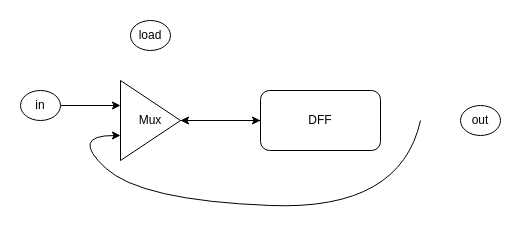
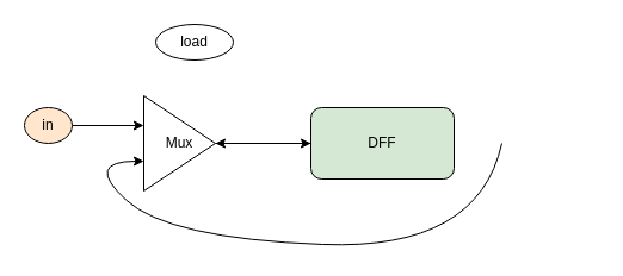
- <mxCell id="6" value="load" style="ellipse;whiteSpace=wrap;html=1;" vertex="1" parent="1"><mxGeometry x="130" y="20" width="40" height="30" as="geometry" /></mxCell>
+ <mxCell id="6" value="load" style="ellipse;whiteSpace=wrap;html=1;" vertex="1" parent="1"><mxGeometry x="130" y="20" width="65" height="30" as="geometry" /></mxCell>
- <mxCell id="7" value="in" style="ellipse;whiteSpace=wrap;html=1;" vertex="1" parent="1"><mxGeometry x="20" y="90" width="40" height="30" as="geometry" /></mxCell>
+ <mxCell id="7" value="in" style="ellipse;whiteSpace=wrap;html=1;fillColor=#ffe6cc;" vertex="1" parent="1"><mxGeometry x="20" y="90" width="40" height="30" as="geometry" /></mxCell>
- <mxCell id="9" value="DFF" style="rounded=1;whiteSpace=wrap;html=1;" vertex="1" parent="1"><mxGeometry x="260" y="90" width="120" height="60" as="geometry" /></mxCell>
+ <mxCell id="9" value="DFF" style="rounded=1;whiteSpace=wrap;html=1;fillColor=#d5e8d4;" vertex="1" parent="1"><mxGeometry x="260" y="90" width="120" height="60" as="geometry" /></mxCell>
- <mxCell id="10" value="out" style="ellipse;whiteSpace=wrap;html=1;" vertex="1" parent="1"><mxGeometry x="460" y="105" width="40" height="30" as="geometry" /></mxCell>
